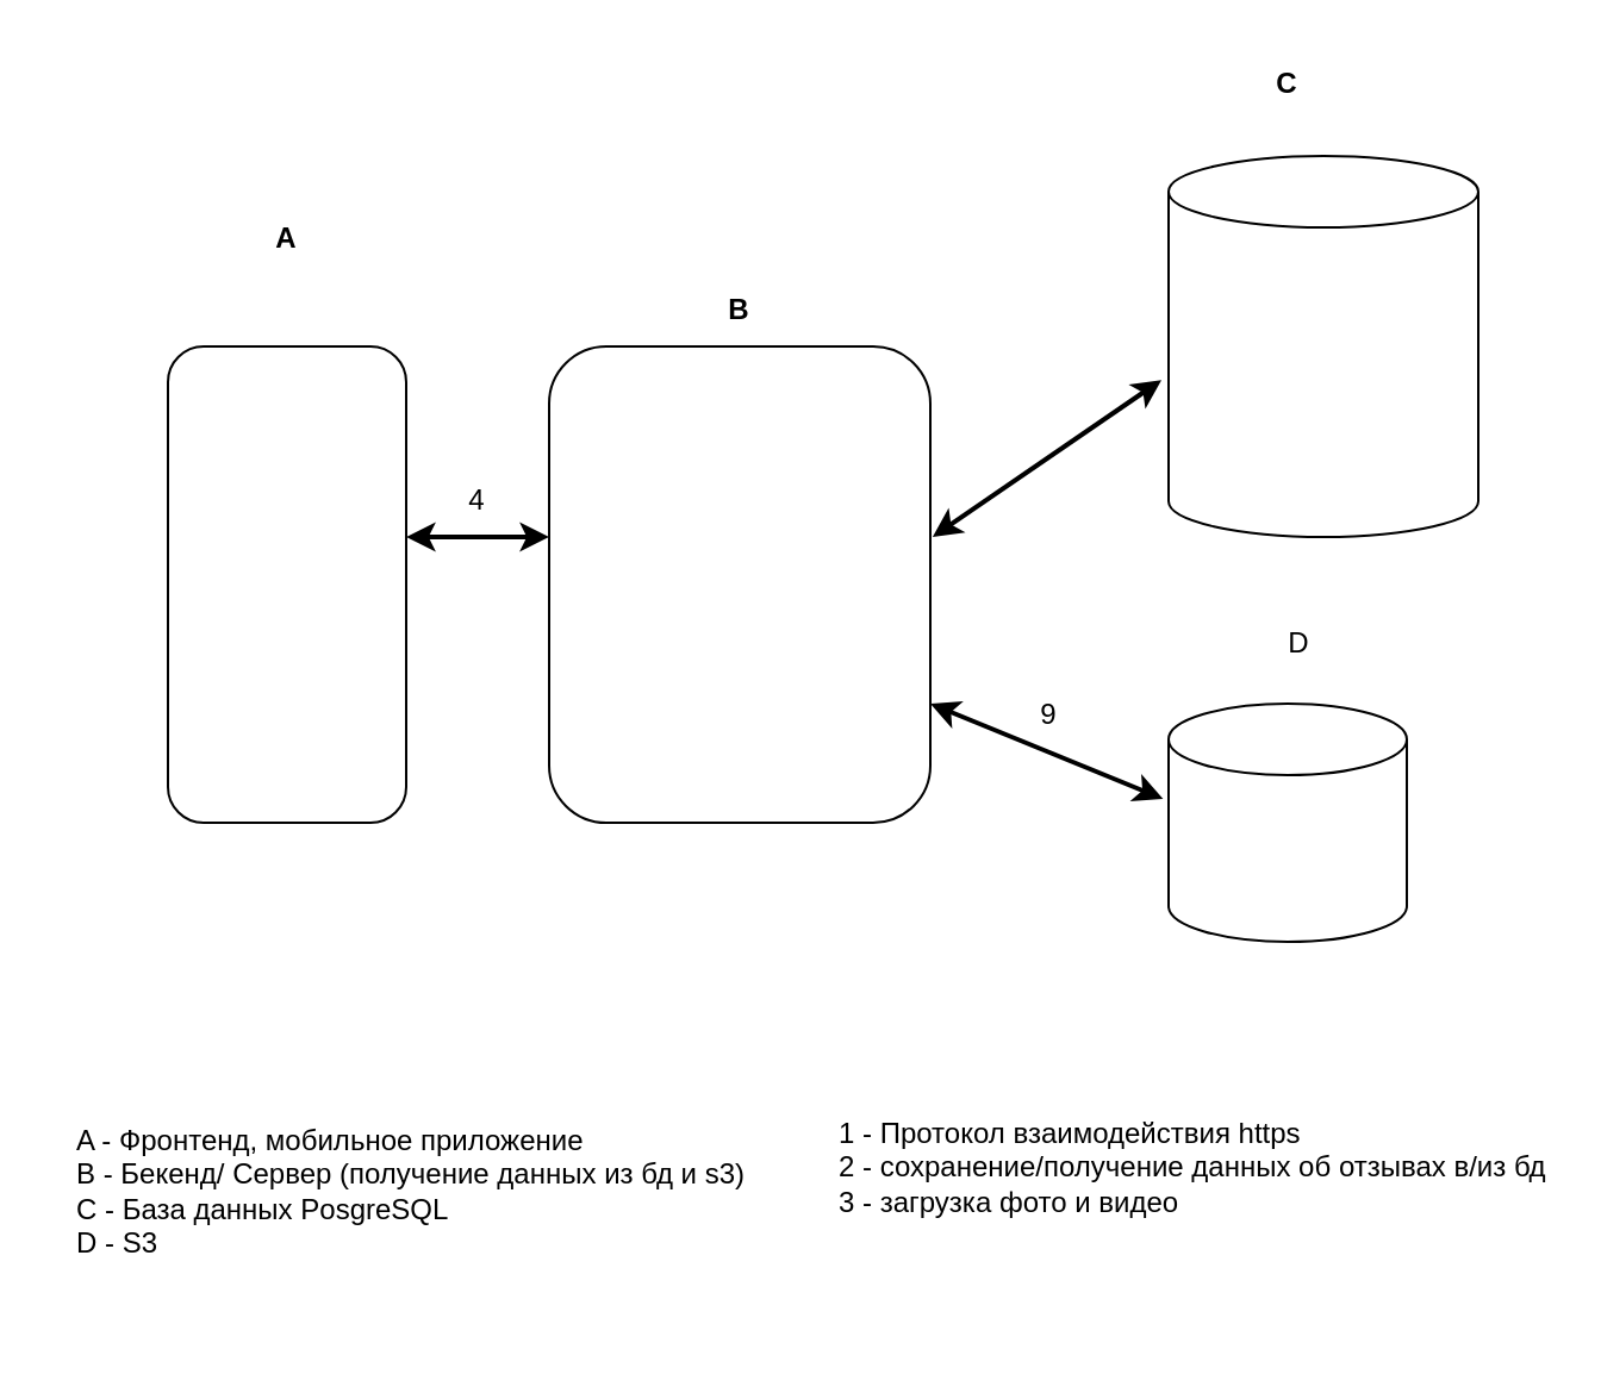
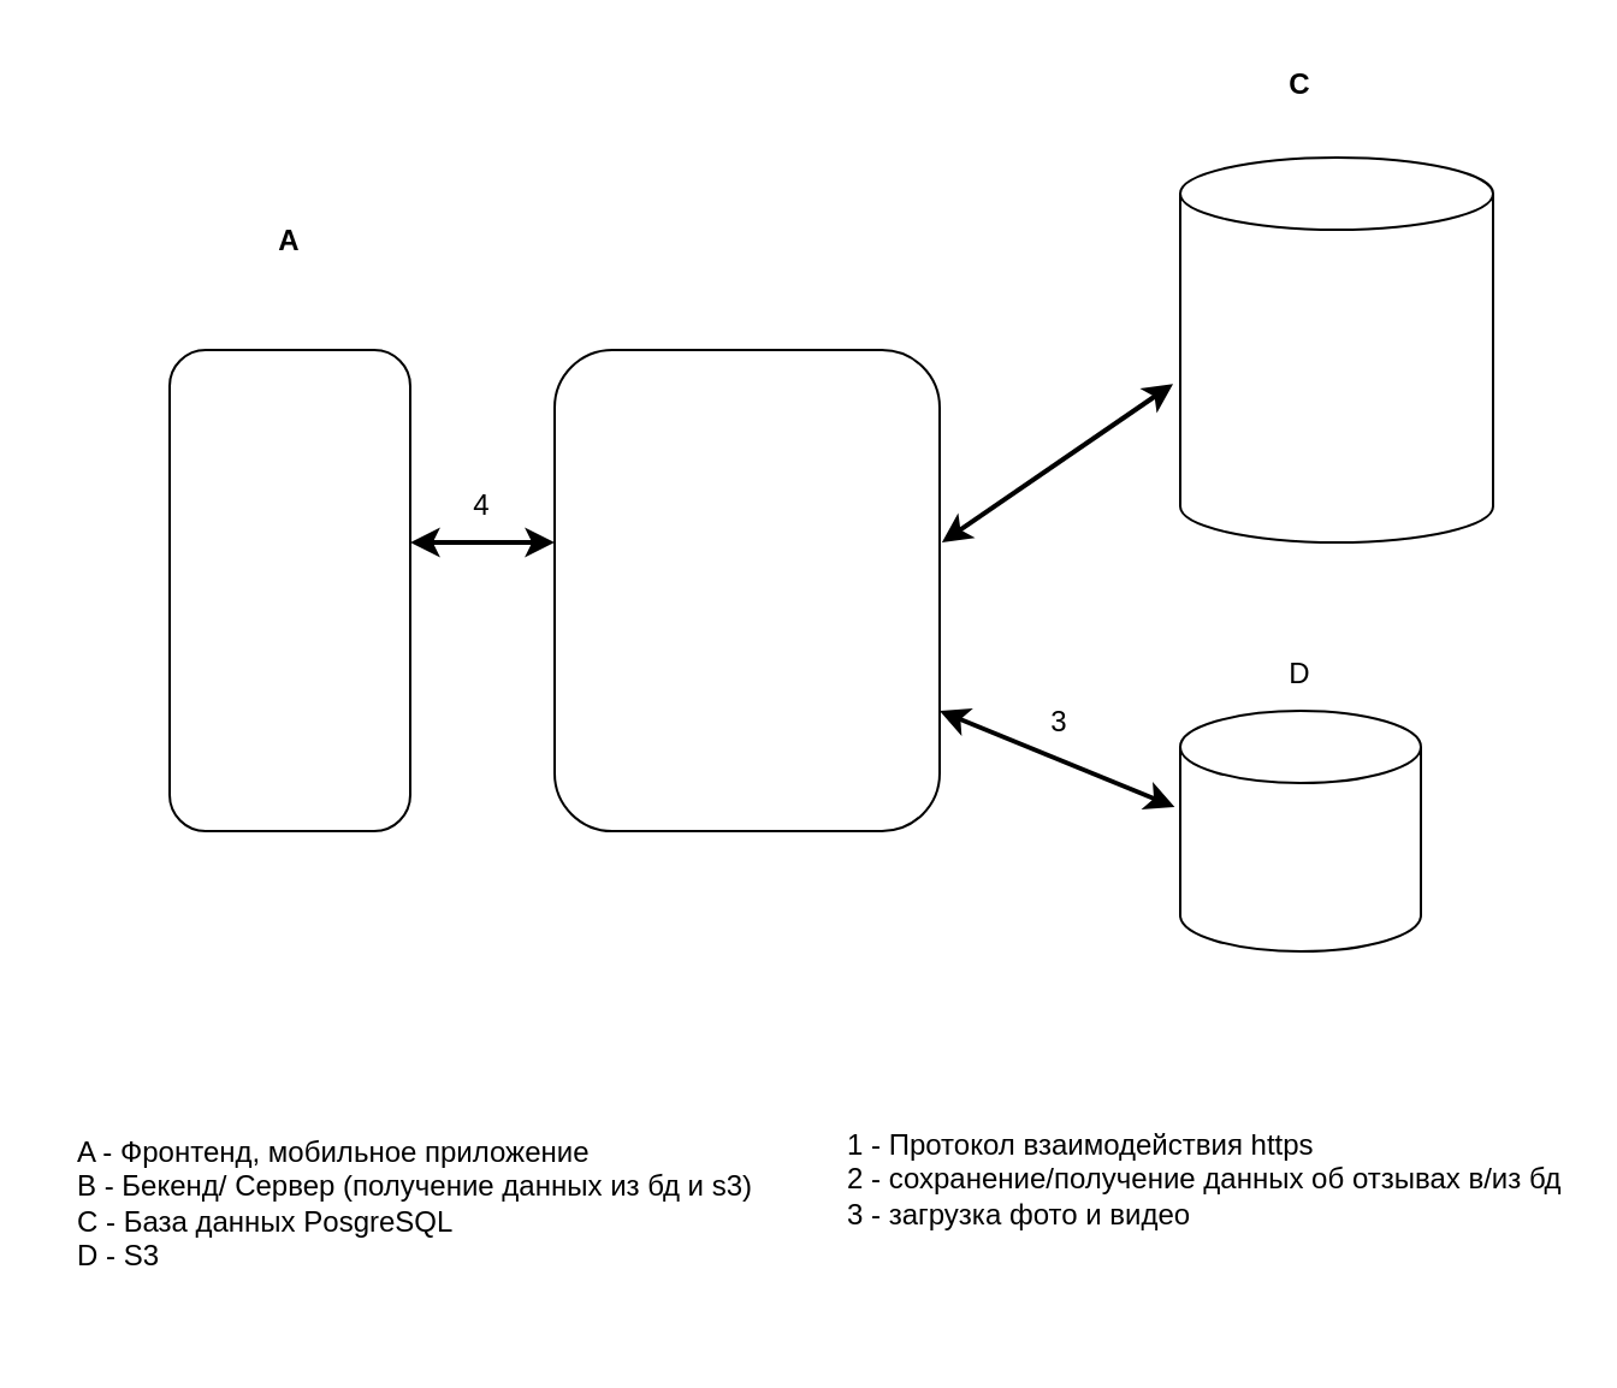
- <mxCell id="6" value="&lt;b&gt;B&lt;/b&gt;" style="text;html=1;align=center;verticalAlign=middle;whiteSpace=wrap;rounded=0;" parent="1" vertex="1"><mxGeometry x="280" y="115" width="60" height="30" as="geometry" /></mxCell>
- <mxCell id="14" value="D" style="text;html=1;align=center;verticalAlign=middle;whiteSpace=wrap;rounded=0;" parent="1" vertex="1"><mxGeometry x="515" y="255" width="60" height="30" as="geometry" /></mxCell>
+ <mxCell id="14" value="D" style="text;html=1;align=center;verticalAlign=middle;whiteSpace=wrap;rounded=0;" parent="1" vertex="1"><mxGeometry x="510" y="265" width="60" height="30" as="geometry" /></mxCell>
- <mxCell id="15" value="9" style="text;html=1;align=center;verticalAlign=middle;whiteSpace=wrap;rounded=0;" parent="1" vertex="1"><mxGeometry x="410" y="285" width="60" height="30" as="geometry" /></mxCell>
+ <mxCell id="15" value="3" style="text;html=1;align=center;verticalAlign=middle;whiteSpace=wrap;rounded=0;" parent="1" vertex="1"><mxGeometry x="410" y="285" width="60" height="30" as="geometry" /></mxCell>
